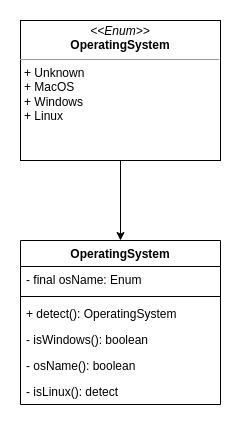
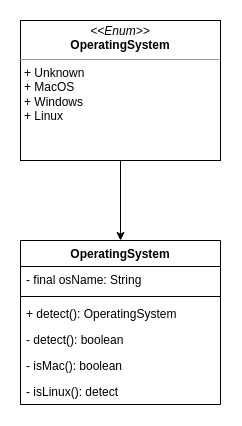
- <mxCell id="5" value="- final osName: Enum" style="text;strokeColor=none;fillColor=none;align=left;verticalAlign=top;spacingLeft=4;spacingRight=4;overflow=hidden;rotatable=0;points=[[0,0.5],[1,0.5]];portConstraint=eastwest;whiteSpace=wrap;html=1;" vertex="1" parent="4"><mxGeometry y="26" width="200" height="26" as="geometry" /></mxCell>
+ <mxCell id="5" value="- final osName: String" style="text;strokeColor=none;fillColor=none;align=left;verticalAlign=top;spacingLeft=4;spacingRight=4;overflow=hidden;rotatable=0;points=[[0,0.5],[1,0.5]];portConstraint=eastwest;whiteSpace=wrap;html=1;" vertex="1" parent="4"><mxGeometry y="26" width="200" height="26" as="geometry" /></mxCell>
- <mxCell id="8" value="- isWindows(): boolean" style="text;strokeColor=none;fillColor=none;align=left;verticalAlign=top;spacingLeft=4;spacingRight=4;overflow=hidden;rotatable=0;points=[[0,0.5],[1,0.5]];portConstraint=eastwest;whiteSpace=wrap;html=1;" vertex="1" parent="4"><mxGeometry y="86" width="200" height="26" as="geometry" /></mxCell>
+ <mxCell id="8" value="- detect(): boolean" style="text;strokeColor=none;fillColor=none;align=left;verticalAlign=top;spacingLeft=4;spacingRight=4;overflow=hidden;rotatable=0;points=[[0,0.5],[1,0.5]];portConstraint=eastwest;whiteSpace=wrap;html=1;" vertex="1" parent="4"><mxGeometry y="86" width="200" height="26" as="geometry" /></mxCell>
- <mxCell id="9" value="- osName(): boolean" style="text;strokeColor=none;fillColor=none;align=left;verticalAlign=top;spacingLeft=4;spacingRight=4;overflow=hidden;rotatable=0;points=[[0,0.5],[1,0.5]];portConstraint=eastwest;whiteSpace=wrap;html=1;" vertex="1" parent="4"><mxGeometry y="112" width="200" height="26" as="geometry" /></mxCell>
+ <mxCell id="9" value="- isMac(): boolean" style="text;strokeColor=none;fillColor=none;align=left;verticalAlign=top;spacingLeft=4;spacingRight=4;overflow=hidden;rotatable=0;points=[[0,0.5],[1,0.5]];portConstraint=eastwest;whiteSpace=wrap;html=1;" vertex="1" parent="4"><mxGeometry y="112" width="200" height="26" as="geometry" /></mxCell>
